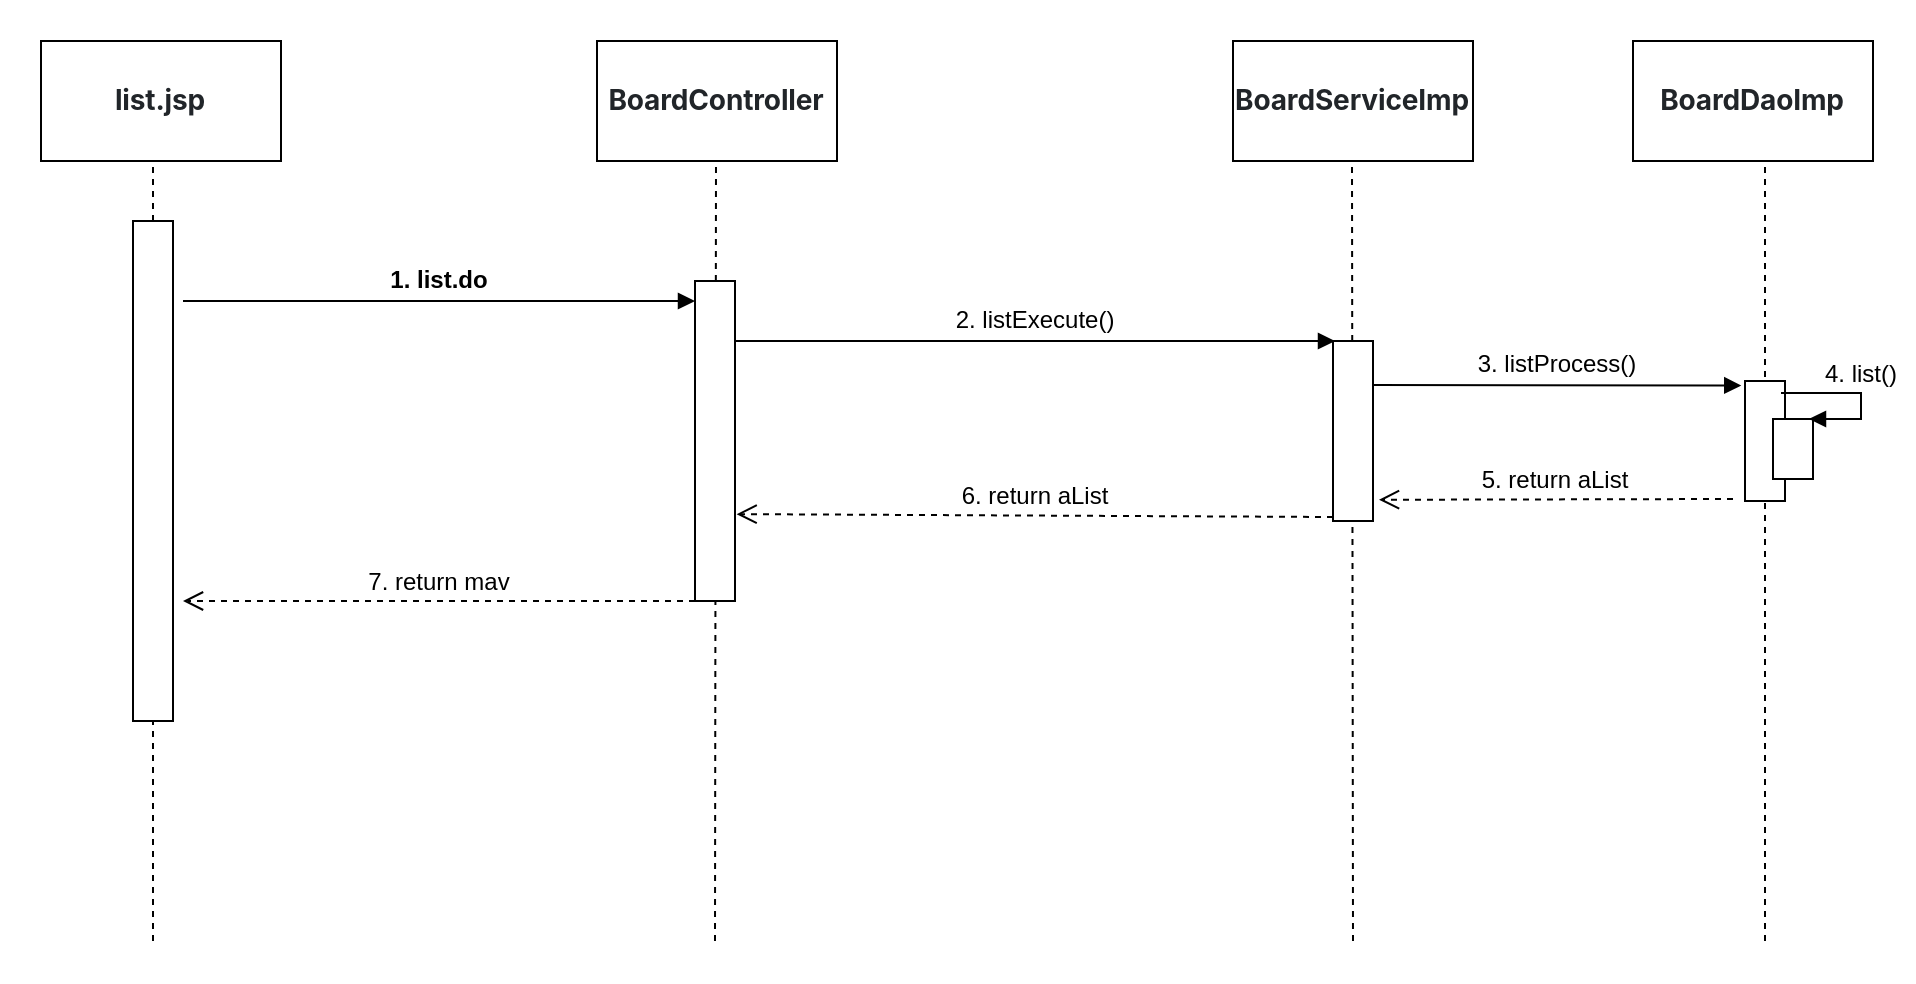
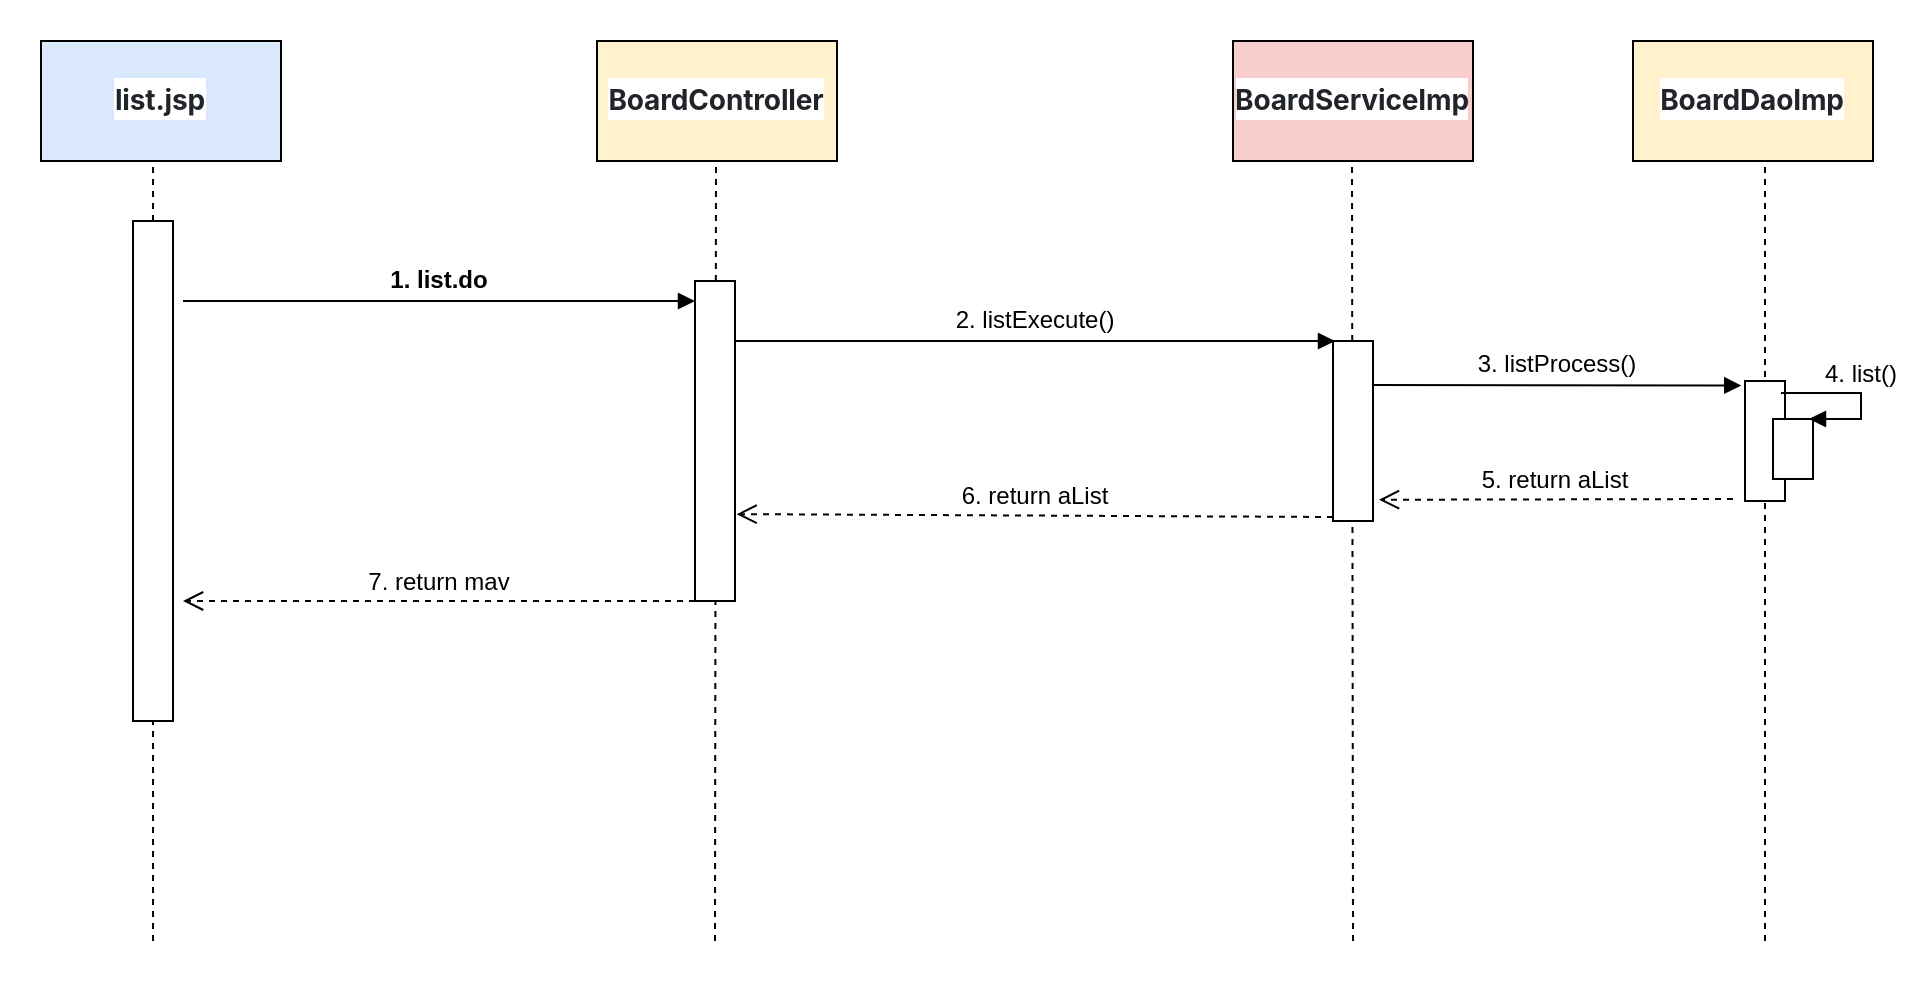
- <mxCell id="2" value="&lt;h3 style=&quot;box-sizing: inherit; line-height: 1.5; margin-bottom: 1rem; color: rgb(33, 37, 41); font-family: -apple-system, BlinkMacSystemFont, &amp;quot;Helvetica Neue&amp;quot;, &amp;quot;Apple SD Gothic Neo&amp;quot;, &amp;quot;Malgun Gothic&amp;quot;, &amp;quot;맑은 고딕&amp;quot;, 나눔고딕, &amp;quot;Nanum Gothic&amp;quot;, &amp;quot;Noto Sans KR&amp;quot;, &amp;quot;Noto Sans CJK KR&amp;quot;, arial, 돋움, Dotum, Tahoma, Geneva, sans-serif; letter-spacing: -0.072px; text-align: start; background-color: rgb(255, 255, 255);&quot; id=&quot;1-boardcontroller패키지---boardcontroller클래스-생성&quot;&gt;&lt;span style=&quot;font-size: 14px;&quot;&gt;list.jsp&lt;/span&gt;&lt;/h3&gt;" style="rounded=0;whiteSpace=wrap;html=1;" parent="1" vertex="1"><mxGeometry x="20" y="20" width="120" height="60" as="geometry" /></mxCell>
+ <mxCell id="2" value="&lt;h3 style=&quot;box-sizing: inherit; line-height: 1.5; margin-bottom: 1rem; color: rgb(33, 37, 41); font-family: -apple-system, BlinkMacSystemFont, &amp;quot;Helvetica Neue&amp;quot;, &amp;quot;Apple SD Gothic Neo&amp;quot;, &amp;quot;Malgun Gothic&amp;quot;, &amp;quot;맑은 고딕&amp;quot;, 나눔고딕, &amp;quot;Nanum Gothic&amp;quot;, &amp;quot;Noto Sans KR&amp;quot;, &amp;quot;Noto Sans CJK KR&amp;quot;, arial, 돋움, Dotum, Tahoma, Geneva, sans-serif; letter-spacing: -0.072px; text-align: start; background-color: rgb(255, 255, 255);&quot; id=&quot;1-boardcontroller패키지---boardcontroller클래스-생성&quot;&gt;&lt;span style=&quot;font-size: 14px;&quot;&gt;list.jsp&lt;/span&gt;&lt;/h3&gt;" style="rounded=0;whiteSpace=wrap;html=1;fillColor=#dae8fc;" parent="1" vertex="1"><mxGeometry x="20" y="20" width="120" height="60" as="geometry" /></mxCell>
- <mxCell id="3" value="&lt;h3 style=&quot;border-color: var(--border-color); box-sizing: inherit; line-height: 1.5; margin-bottom: 1rem; color: rgb(33, 37, 41); font-family: -apple-system, BlinkMacSystemFont, &amp;quot;Helvetica Neue&amp;quot;, &amp;quot;Apple SD Gothic Neo&amp;quot;, &amp;quot;Malgun Gothic&amp;quot;, &amp;quot;맑은 고딕&amp;quot;, 나눔고딕, &amp;quot;Nanum Gothic&amp;quot;, &amp;quot;Noto Sans KR&amp;quot;, &amp;quot;Noto Sans CJK KR&amp;quot;, arial, 돋움, Dotum, Tahoma, Geneva, sans-serif; letter-spacing: -0.072px; text-align: start; background-color: rgb(255, 255, 255);&quot; id=&quot;1-boardcontroller패키지---boardcontroller클래스-생성&quot;&gt;&lt;strong style=&quot;border-color: var(--border-color); box-sizing: inherit;&quot;&gt;&lt;font style=&quot;border-color: var(--border-color); font-size: 14px;&quot;&gt;BoardController&lt;/font&gt;&lt;/strong&gt;&lt;/h3&gt;" style="rounded=0;whiteSpace=wrap;html=1;" parent="1" vertex="1"><mxGeometry x="298" y="20" width="120" height="60" as="geometry" /></mxCell>
+ <mxCell id="3" value="&lt;h3 style=&quot;border-color: var(--border-color); box-sizing: inherit; line-height: 1.5; margin-bottom: 1rem; color: rgb(33, 37, 41); font-family: -apple-system, BlinkMacSystemFont, &amp;quot;Helvetica Neue&amp;quot;, &amp;quot;Apple SD Gothic Neo&amp;quot;, &amp;quot;Malgun Gothic&amp;quot;, &amp;quot;맑은 고딕&amp;quot;, 나눔고딕, &amp;quot;Nanum Gothic&amp;quot;, &amp;quot;Noto Sans KR&amp;quot;, &amp;quot;Noto Sans CJK KR&amp;quot;, arial, 돋움, Dotum, Tahoma, Geneva, sans-serif; letter-spacing: -0.072px; text-align: start; background-color: rgb(255, 255, 255);&quot; id=&quot;1-boardcontroller패키지---boardcontroller클래스-생성&quot;&gt;&lt;strong style=&quot;border-color: var(--border-color); box-sizing: inherit;&quot;&gt;&lt;font style=&quot;border-color: var(--border-color); font-size: 14px;&quot;&gt;BoardController&lt;/font&gt;&lt;/strong&gt;&lt;/h3&gt;" style="rounded=0;whiteSpace=wrap;html=1;fillColor=#fff2cc;" parent="1" vertex="1"><mxGeometry x="298" y="20" width="120" height="60" as="geometry" /></mxCell>
- <mxCell id="4" value="&lt;h3 style=&quot;border-color: var(--border-color); box-sizing: inherit; line-height: 1.5; margin-bottom: 1rem; color: rgb(33, 37, 41); font-family: -apple-system, BlinkMacSystemFont, &amp;quot;Helvetica Neue&amp;quot;, &amp;quot;Apple SD Gothic Neo&amp;quot;, &amp;quot;Malgun Gothic&amp;quot;, &amp;quot;맑은 고딕&amp;quot;, 나눔고딕, &amp;quot;Nanum Gothic&amp;quot;, &amp;quot;Noto Sans KR&amp;quot;, &amp;quot;Noto Sans CJK KR&amp;quot;, arial, 돋움, Dotum, Tahoma, Geneva, sans-serif; letter-spacing: -0.072px; text-align: start; background-color: rgb(255, 255, 255);&quot; id=&quot;7-boardservice패키지---boardserviceimp-클래스-생성&quot;&gt;&lt;font style=&quot;border-color: var(--border-color); font-size: 14px;&quot;&gt;BoardServiceImp&lt;/font&gt;&lt;/h3&gt;" style="rounded=0;whiteSpace=wrap;html=1;" parent="1" vertex="1"><mxGeometry x="616" y="20" width="120" height="60" as="geometry" /></mxCell>
+ <mxCell id="4" value="&lt;h3 style=&quot;border-color: var(--border-color); box-sizing: inherit; line-height: 1.5; margin-bottom: 1rem; color: rgb(33, 37, 41); font-family: -apple-system, BlinkMacSystemFont, &amp;quot;Helvetica Neue&amp;quot;, &amp;quot;Apple SD Gothic Neo&amp;quot;, &amp;quot;Malgun Gothic&amp;quot;, &amp;quot;맑은 고딕&amp;quot;, 나눔고딕, &amp;quot;Nanum Gothic&amp;quot;, &amp;quot;Noto Sans KR&amp;quot;, &amp;quot;Noto Sans CJK KR&amp;quot;, arial, 돋움, Dotum, Tahoma, Geneva, sans-serif; letter-spacing: -0.072px; text-align: start; background-color: rgb(255, 255, 255);&quot; id=&quot;7-boardservice패키지---boardserviceimp-클래스-생성&quot;&gt;&lt;font style=&quot;border-color: var(--border-color); font-size: 14px;&quot;&gt;BoardServiceImp&lt;/font&gt;&lt;/h3&gt;" style="rounded=0;whiteSpace=wrap;html=1;fillColor=#f8cecc;" parent="1" vertex="1"><mxGeometry x="616" y="20" width="120" height="60" as="geometry" /></mxCell>
- <mxCell id="5" value="&lt;h3 style=&quot;border-color: var(--border-color); box-sizing: inherit; line-height: 1.5; margin-bottom: 1rem; color: rgb(33, 37, 41); font-family: -apple-system, BlinkMacSystemFont, &amp;quot;Helvetica Neue&amp;quot;, &amp;quot;Apple SD Gothic Neo&amp;quot;, &amp;quot;Malgun Gothic&amp;quot;, &amp;quot;맑은 고딕&amp;quot;, 나눔고딕, &amp;quot;Nanum Gothic&amp;quot;, &amp;quot;Noto Sans KR&amp;quot;, &amp;quot;Noto Sans CJK KR&amp;quot;, arial, 돋움, Dotum, Tahoma, Geneva, sans-serif; letter-spacing: -0.072px; text-align: start; background-color: rgb(255, 255, 255);&quot; id=&quot;7-boardservice패키지---boardserviceimp-클래스-생성&quot;&gt;&lt;font style=&quot;border-color: var(--border-color); font-size: 14px;&quot;&gt;BoardDaoImp&lt;/font&gt;&lt;/h3&gt;" style="rounded=0;whiteSpace=wrap;html=1;" parent="1" vertex="1"><mxGeometry x="816" y="20" width="120" height="60" as="geometry" /></mxCell>
+ <mxCell id="5" value="&lt;h3 style=&quot;border-color: var(--border-color); box-sizing: inherit; line-height: 1.5; margin-bottom: 1rem; color: rgb(33, 37, 41); font-family: -apple-system, BlinkMacSystemFont, &amp;quot;Helvetica Neue&amp;quot;, &amp;quot;Apple SD Gothic Neo&amp;quot;, &amp;quot;Malgun Gothic&amp;quot;, &amp;quot;맑은 고딕&amp;quot;, 나눔고딕, &amp;quot;Nanum Gothic&amp;quot;, &amp;quot;Noto Sans KR&amp;quot;, &amp;quot;Noto Sans CJK KR&amp;quot;, arial, 돋움, Dotum, Tahoma, Geneva, sans-serif; letter-spacing: -0.072px; text-align: start; background-color: rgb(255, 255, 255);&quot; id=&quot;7-boardservice패키지---boardserviceimp-클래스-생성&quot;&gt;&lt;font style=&quot;border-color: var(--border-color); font-size: 14px;&quot;&gt;BoardDaoImp&lt;/font&gt;&lt;/h3&gt;" style="rounded=0;whiteSpace=wrap;html=1;fillColor=#fff2cc;" parent="1" vertex="1"><mxGeometry x="816" y="20" width="120" height="60" as="geometry" /></mxCell>
